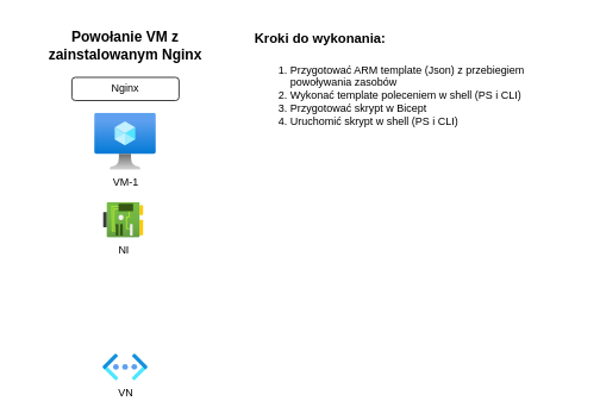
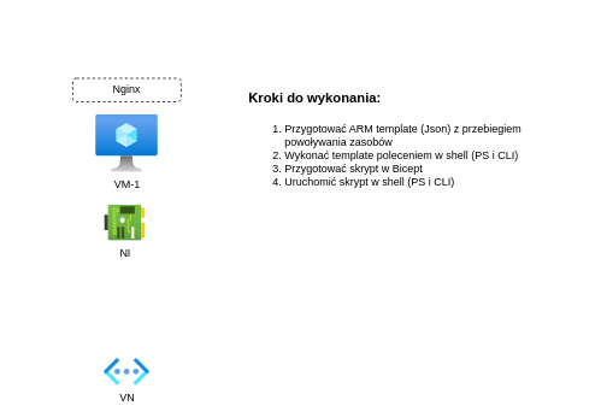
- <mxCell id="4" value="Powołanie VM z zainstalowanym Nginx" style="text;html=1;strokeColor=none;fillColor=none;align=center;verticalAlign=middle;whiteSpace=wrap;rounded=0;fontStyle=1;fontSize=16;" vertex="1" parent="1"><mxGeometry x="20" y="36" width="240" height="30" as="geometry" /></mxCell>
- <mxCell id="3" value="Nginx" style="rounded=1;whiteSpace=wrap;html=1;" vertex="1" parent="1"><mxGeometry x="80" y="86" width="120" height="26" as="geometry" /></mxCell>
+ <mxCell id="3" value="Nginx" style="rounded=1;whiteSpace=wrap;html=1;dashed=1;" vertex="1" parent="1"><mxGeometry x="80" y="86" width="120" height="26" as="geometry" /></mxCell>
- <mxCell id="5" value="&lt;h1&gt;&lt;font style=&quot;font-size: 15px&quot;&gt;Kroki do wykonania:&lt;/font&gt;&lt;/h1&gt;&lt;p&gt;&lt;/p&gt;&lt;ol&gt;&lt;li&gt;Przygotować ARM template (Json) z przebiegiem powoływania zasobów&lt;/li&gt;&lt;li&gt;Wykonać template poleceniem w shell (PS i CLI)&lt;/li&gt;&lt;li&gt;Przygotować skrypt w Bicept&lt;/li&gt;&lt;li&gt;Uruchomić skrypt w shell (PS i CLI)&lt;/li&gt;&lt;/ol&gt;&lt;p&gt;&lt;/p&gt;" style="text;html=1;strokeColor=none;fillColor=none;spacing=5;spacingTop=-20;whiteSpace=wrap;overflow=hidden;rounded=0;" vertex="1" parent="1"><mxGeometry x="280" y="20" width="370" height="170" as="geometry" /></mxCell>
+ <mxCell id="5" value="&lt;h1&gt;&lt;font style=&quot;font-size: 15px&quot;&gt;Kroki do wykonania:&lt;/font&gt;&lt;/h1&gt;&lt;p&gt;&lt;/p&gt;&lt;ol&gt;&lt;li&gt;Przygotować ARM template (Json) z przebiegiem powoływania zasobów&lt;/li&gt;&lt;li&gt;Wykonać template poleceniem w shell (PS i CLI)&lt;/li&gt;&lt;li&gt;Przygotować skrypt w Bicept&lt;/li&gt;&lt;li&gt;Uruchomić skrypt w shell (PS i CLI)&lt;/li&gt;&lt;/ol&gt;&lt;p&gt;&lt;/p&gt;" style="text;html=1;strokeColor=none;fillColor=none;spacing=5;spacingTop=-20;whiteSpace=wrap;overflow=hidden;rounded=0;" vertex="1" parent="1"><mxGeometry x="270" y="85" width="370" height="170" as="geometry" /></mxCell>
